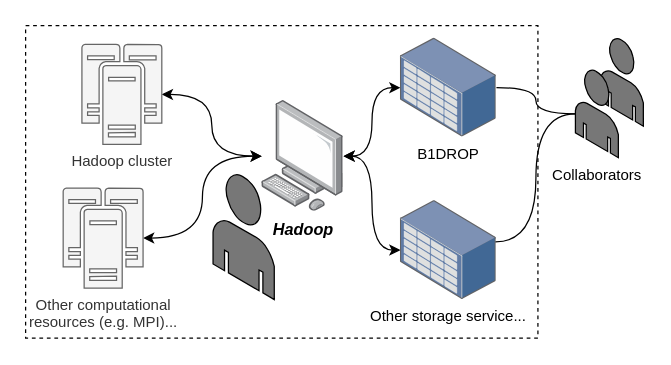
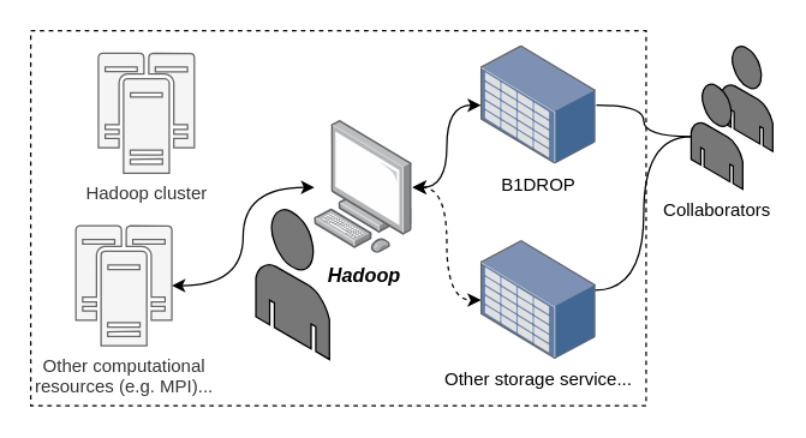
- <mxCell id="6" style="edgeStyle=orthogonalEdgeStyle;curved=1;rounded=0;orthogonalLoop=1;jettySize=auto;html=1;exitX=1;exitY=0.5;exitDx=0;exitDy=0;exitPerimeter=0;startArrow=classic;startFill=1;" edge="1" parent="1" source="7" target="5"><mxGeometry relative="1" as="geometry" /></mxCell>
- <mxCell id="4" style="edgeStyle=orthogonalEdgeStyle;curved=1;rounded=0;orthogonalLoop=1;jettySize=auto;html=1;startArrow=classic;startFill=1;" edge="1" parent="1" source="5" target="11"><mxGeometry relative="1" as="geometry" /></mxCell>
+ <mxCell id="4" style="edgeStyle=orthogonalEdgeStyle;curved=1;rounded=0;orthogonalLoop=1;jettySize=auto;html=1;startArrow=classic;startFill=1;dashed=1;" edge="1" parent="1" source="5" target="11"><mxGeometry relative="1" as="geometry" /></mxCell>
